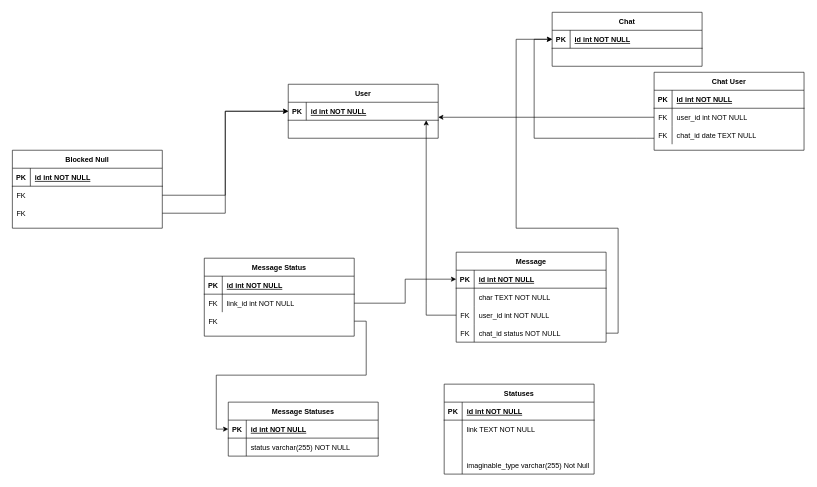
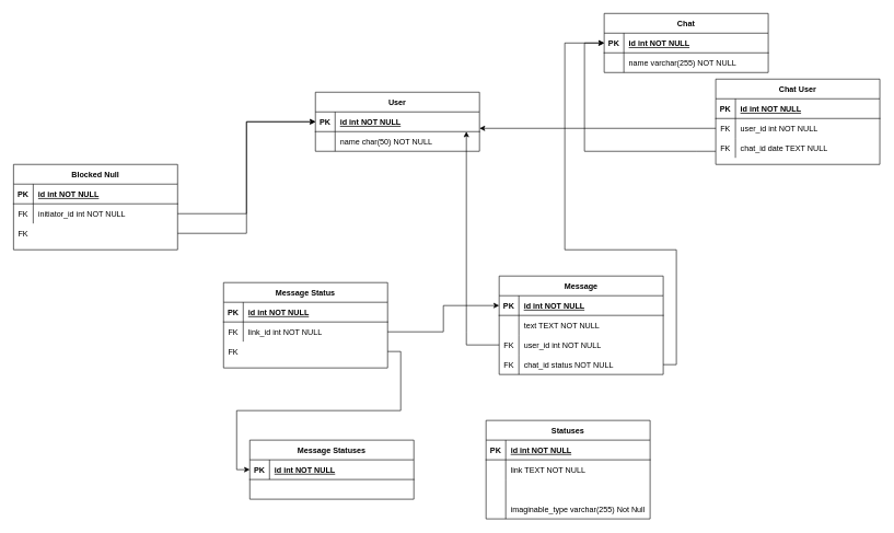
+ <mxCell id="8" value="name varchar(255) NOT NULL" style="shape=partialRectangle;overflow=hidden;connectable=0;fillColor=none;top=0;left=0;bottom=0;right=0;align=left;spacingLeft=6;" parent="6" vertex="1"><mxGeometry x="30" width="220" height="30" as="geometry"><mxRectangle width="220" height="30" as="alternateBounds" /></mxGeometry></mxCell>
+ <mxCell id="15" value="name char(50) NOT NULL" style="shape=partialRectangle;overflow=hidden;connectable=0;fillColor=none;top=0;left=0;bottom=0;right=0;align=left;spacingLeft=6;" parent="13" vertex="1"><mxGeometry x="30" width="220" height="30" as="geometry"><mxRectangle width="220" height="30" as="alternateBounds" /></mxGeometry></mxCell>
+ <mxCell id="69" value="initiator_id int NOT NULL" style="shape=partialRectangle;overflow=hidden;connectable=0;fillColor=none;top=0;left=0;bottom=0;right=0;align=left;spacingLeft=6;" parent="67" vertex="1"><mxGeometry x="30" width="220" height="30" as="geometry"><mxRectangle width="220" height="30" as="alternateBounds" /></mxGeometry></mxCell>
- <mxCell id="34" value="char TEXT NOT NULL" style="shape=partialRectangle;overflow=hidden;connectable=0;fillColor=none;top=0;left=0;bottom=0;right=0;align=left;spacingLeft=6;" parent="32" vertex="1"><mxGeometry x="30" width="220" height="30" as="geometry"><mxRectangle width="220" height="30" as="alternateBounds" /></mxGeometry></mxCell>
+ <mxCell id="34" value="text TEXT NOT NULL" style="shape=partialRectangle;overflow=hidden;connectable=0;fillColor=none;top=0;left=0;bottom=0;right=0;align=left;spacingLeft=6;" parent="32" vertex="1"><mxGeometry x="30" width="220" height="30" as="geometry"><mxRectangle width="220" height="30" as="alternateBounds" /></mxGeometry></mxCell>
- <mxCell id="61" value="status varchar(255) NOT NULL" style="shape=partialRectangle;overflow=hidden;connectable=0;fillColor=none;top=0;left=0;bottom=0;right=0;align=left;spacingLeft=6;" parent="59" vertex="1"><mxGeometry x="30" width="220" height="30" as="geometry"><mxRectangle width="220" height="30" as="alternateBounds" /></mxGeometry></mxCell>
